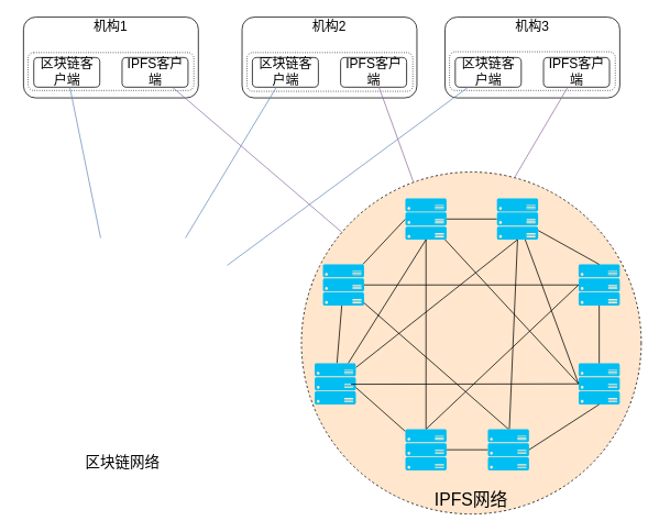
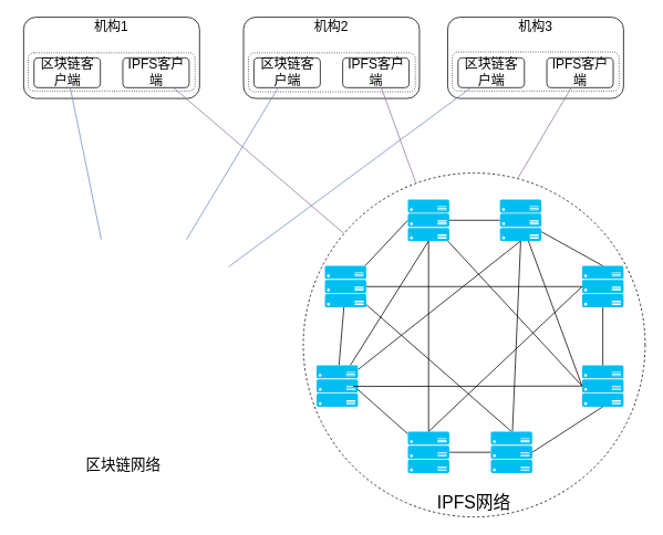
- <mxCell id="2" value="&lt;br style=&quot;font-size: 21px&quot;&gt;&lt;br style=&quot;font-size: 21px&quot;&gt;&lt;br style=&quot;font-size: 21px&quot;&gt;&lt;br style=&quot;font-size: 21px&quot;&gt;&lt;br style=&quot;font-size: 21px&quot;&gt;&lt;br style=&quot;font-size: 21px&quot;&gt;&lt;br style=&quot;font-size: 21px&quot;&gt;&lt;br style=&quot;font-size: 21px&quot;&gt;&lt;br style=&quot;font-size: 21px&quot;&gt;&lt;br style=&quot;font-size: 21px&quot;&gt;&lt;br style=&quot;font-size: 21px&quot;&gt;&lt;br style=&quot;font-size: 21px&quot;&gt;&lt;br style=&quot;font-size: 21px&quot;&gt;&lt;br style=&quot;font-size: 21px&quot;&gt;&lt;br style=&quot;font-size: 21px&quot;&gt;IPFS网络&lt;br style=&quot;font-size: 21px&quot;&gt;" style="ellipse;whiteSpace=wrap;html=1;aspect=fixed;dashed=1;fontSize=21;fillColor=#ffe6cc;" vertex="1" parent="1"><mxGeometry x="365" y="208" width="412" height="415" as="geometry" /></mxCell>
+ <mxCell id="2" value="&lt;br style=&quot;font-size: 21px&quot;&gt;&lt;br style=&quot;font-size: 21px&quot;&gt;&lt;br style=&quot;font-size: 21px&quot;&gt;&lt;br style=&quot;font-size: 21px&quot;&gt;&lt;br style=&quot;font-size: 21px&quot;&gt;&lt;br style=&quot;font-size: 21px&quot;&gt;&lt;br style=&quot;font-size: 21px&quot;&gt;&lt;br style=&quot;font-size: 21px&quot;&gt;&lt;br style=&quot;font-size: 21px&quot;&gt;&lt;br style=&quot;font-size: 21px&quot;&gt;&lt;br style=&quot;font-size: 21px&quot;&gt;&lt;br style=&quot;font-size: 21px&quot;&gt;&lt;br style=&quot;font-size: 21px&quot;&gt;&lt;br style=&quot;font-size: 21px&quot;&gt;&lt;br style=&quot;font-size: 21px&quot;&gt;IPFS网络&lt;br style=&quot;font-size: 21px&quot;&gt;" style="ellipse;whiteSpace=wrap;html=1;aspect=fixed;dashed=1;fontSize=21;" vertex="1" parent="1"><mxGeometry x="365" y="208" width="412" height="415" as="geometry" /></mxCell>
